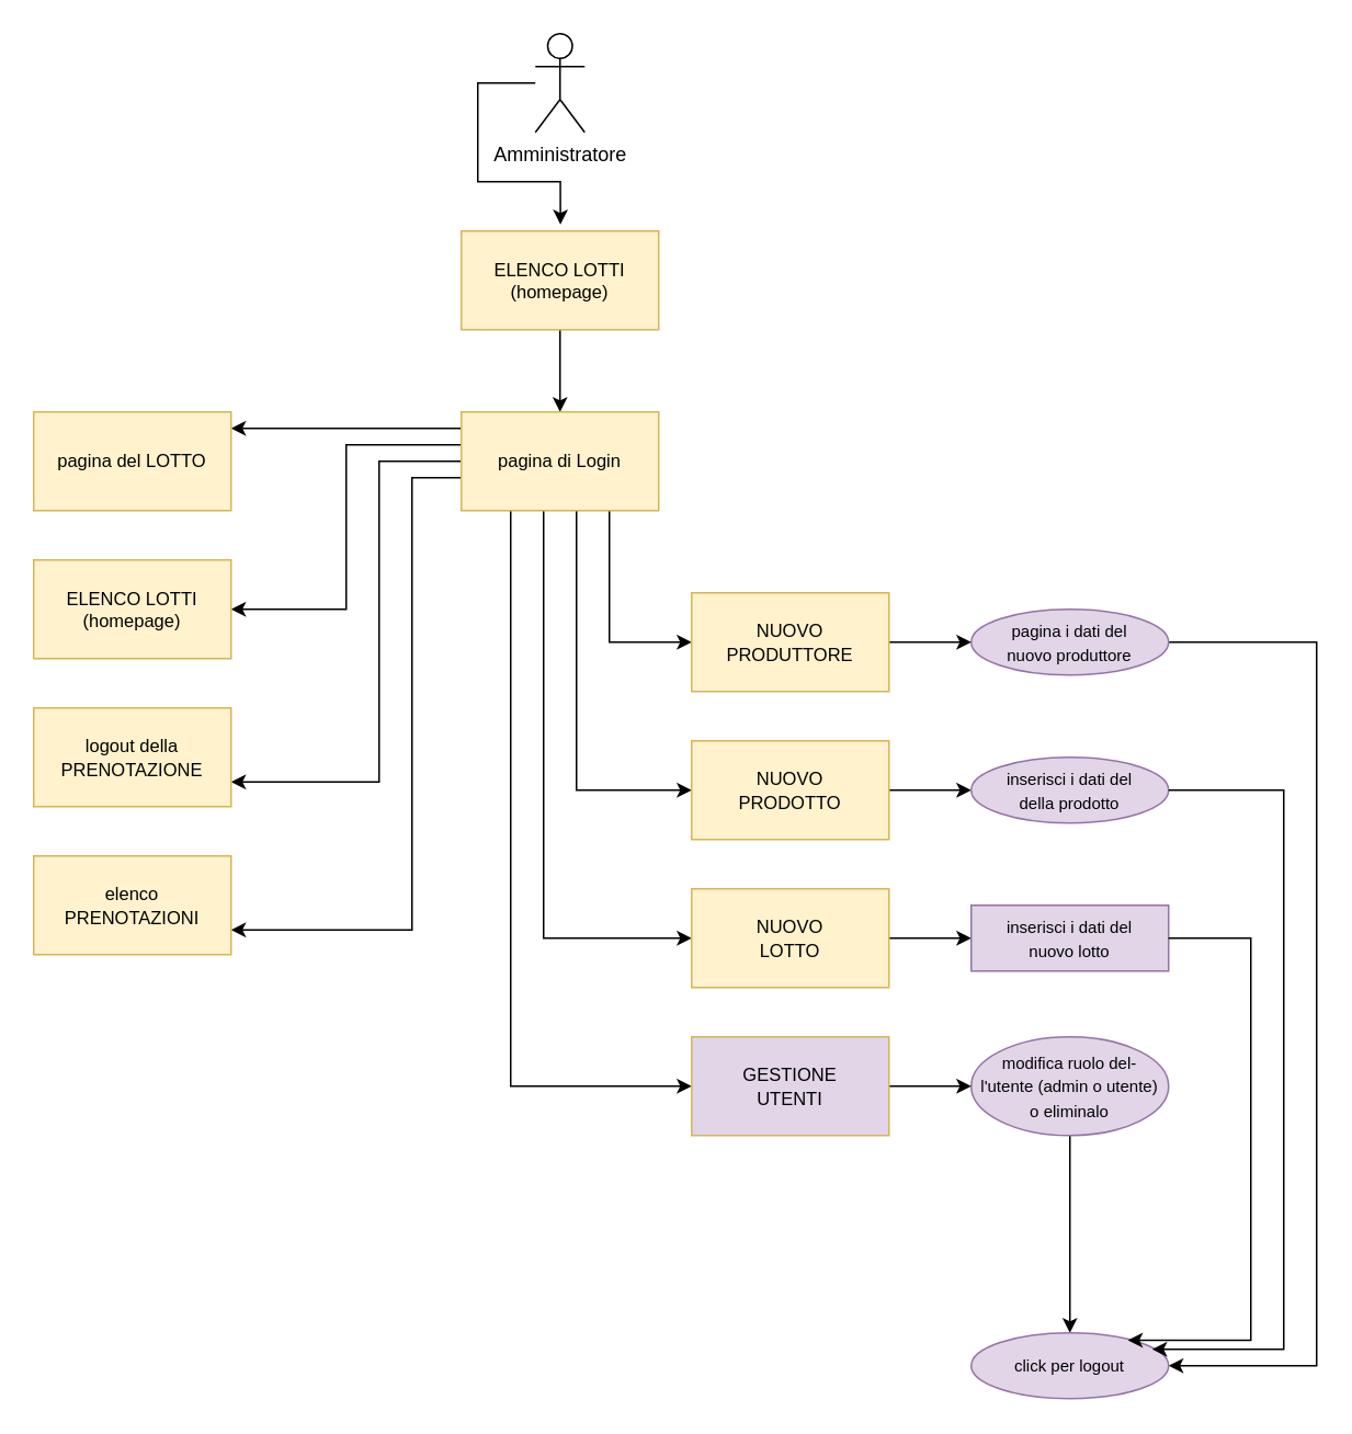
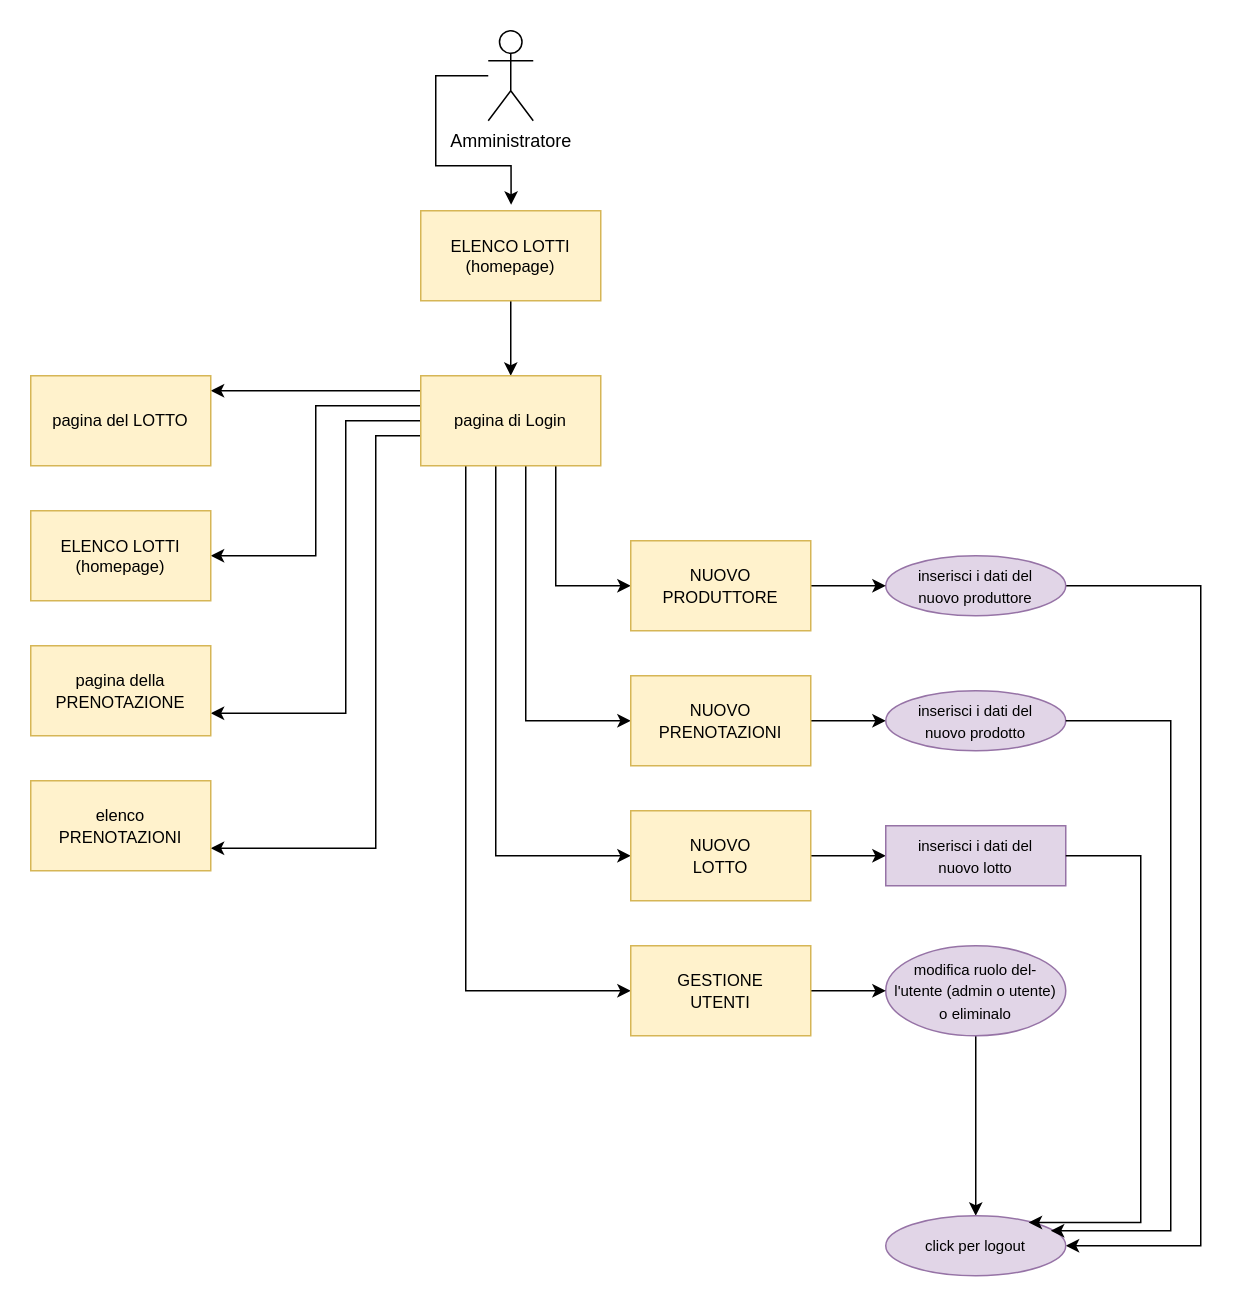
- <mxCell id="17" value="&lt;span style=&quot;font-size: 10px;&quot;&gt;pagina i dati del&lt;/span&gt;&lt;div&gt;&lt;span style=&quot;font-size: 10px;&quot;&gt;nuovo produttore&lt;/span&gt;&lt;/div&gt;" style="ellipse;whiteSpace=wrap;html=1;fillColor=#e1d5e7;strokeColor=#9673a6;" vertex="1" parent="1"><mxGeometry x="590" y="370" width="120" height="40" as="geometry" /></mxCell>
+ <mxCell id="17" value="&lt;span style=&quot;font-size: 10px;&quot;&gt;inserisci i dati del&lt;/span&gt;&lt;div&gt;&lt;span style=&quot;font-size: 10px;&quot;&gt;nuovo produttore&lt;/span&gt;&lt;/div&gt;" style="ellipse;whiteSpace=wrap;html=1;fillColor=#e1d5e7;strokeColor=#9673a6;" vertex="1" parent="1"><mxGeometry x="590" y="370" width="120" height="40" as="geometry" /></mxCell>
- <mxCell id="15" value="&lt;span style=&quot;font-size: 11px;&quot;&gt;logout della PRENOTAZIONE&lt;/span&gt;" style="rounded=0;whiteSpace=wrap;html=1;fillColor=#fff2cc;strokeColor=#d6b656;" vertex="1" parent="1"><mxGeometry x="20" y="430" width="120" height="60" as="geometry" /></mxCell>
+ <mxCell id="15" value="&lt;span style=&quot;font-size: 11px;&quot;&gt;pagina della PRENOTAZIONE&lt;/span&gt;" style="rounded=0;whiteSpace=wrap;html=1;fillColor=#fff2cc;strokeColor=#d6b656;" vertex="1" parent="1"><mxGeometry x="20" y="430" width="120" height="60" as="geometry" /></mxCell>
- <mxCell id="26" value="&lt;span style=&quot;font-size: 11px;&quot;&gt;NUOVO&lt;/span&gt;&lt;div&gt;&lt;span style=&quot;font-size: 11px;&quot;&gt;PRODOTTO&lt;/span&gt;&lt;/div&gt;" style="rounded=0;whiteSpace=wrap;html=1;fillColor=#fff2cc;strokeColor=#d6b656;" vertex="1" parent="1"><mxGeometry x="420" y="450" width="120" height="60" as="geometry" /></mxCell>
+ <mxCell id="26" value="&lt;span style=&quot;font-size: 11px;&quot;&gt;NUOVO&lt;/span&gt;&lt;div&gt;&lt;span style=&quot;font-size: 11px;&quot;&gt;PRENOTAZIONI&lt;/span&gt;&lt;/div&gt;" style="rounded=0;whiteSpace=wrap;html=1;fillColor=#fff2cc;strokeColor=#d6b656;" vertex="1" parent="1"><mxGeometry x="420" y="450" width="120" height="60" as="geometry" /></mxCell>
- <mxCell id="31" value="&lt;span style=&quot;font-size: 10px;&quot;&gt;inserisci i dati del&lt;/span&gt;&lt;div&gt;&lt;span style=&quot;font-size: 10px;&quot;&gt;della prodotto&lt;/span&gt;&lt;/div&gt;" style="ellipse;whiteSpace=wrap;html=1;fillColor=#e1d5e7;strokeColor=#9673a6;" vertex="1" parent="1"><mxGeometry x="590" y="460" width="120" height="40" as="geometry" /></mxCell>
+ <mxCell id="31" value="&lt;span style=&quot;font-size: 10px;&quot;&gt;inserisci i dati del&lt;/span&gt;&lt;div&gt;&lt;span style=&quot;font-size: 10px;&quot;&gt;nuovo prodotto&lt;/span&gt;&lt;/div&gt;" style="ellipse;whiteSpace=wrap;html=1;fillColor=#e1d5e7;strokeColor=#9673a6;" vertex="1" parent="1"><mxGeometry x="590" y="460" width="120" height="40" as="geometry" /></mxCell>
- <mxCell id="30" value="&lt;span style=&quot;font-size: 11px;&quot;&gt;GESTIONE&lt;/span&gt;&lt;div&gt;&lt;span style=&quot;font-size: 11px;&quot;&gt;UTENTI&lt;/span&gt;&lt;/div&gt;" style="rounded=0;whiteSpace=wrap;html=1;fillColor=#e1d5e7;strokeColor=#d6b656;" vertex="1" parent="1"><mxGeometry x="420" y="630" width="120" height="60" as="geometry" /></mxCell>
+ <mxCell id="30" value="&lt;span style=&quot;font-size: 11px;&quot;&gt;GESTIONE&lt;/span&gt;&lt;div&gt;&lt;span style=&quot;font-size: 11px;&quot;&gt;UTENTI&lt;/span&gt;&lt;/div&gt;" style="rounded=0;whiteSpace=wrap;html=1;fillColor=#fff2cc;strokeColor=#d6b656;" vertex="1" parent="1"><mxGeometry x="420" y="630" width="120" height="60" as="geometry" /></mxCell>
